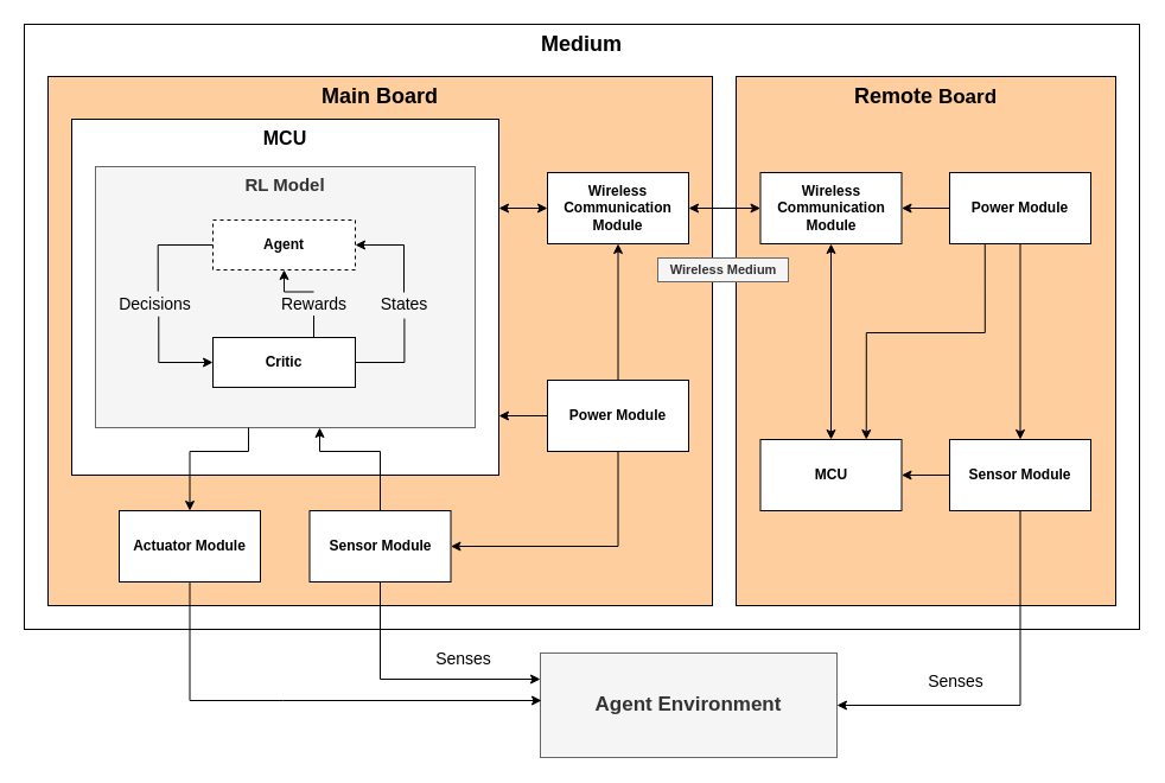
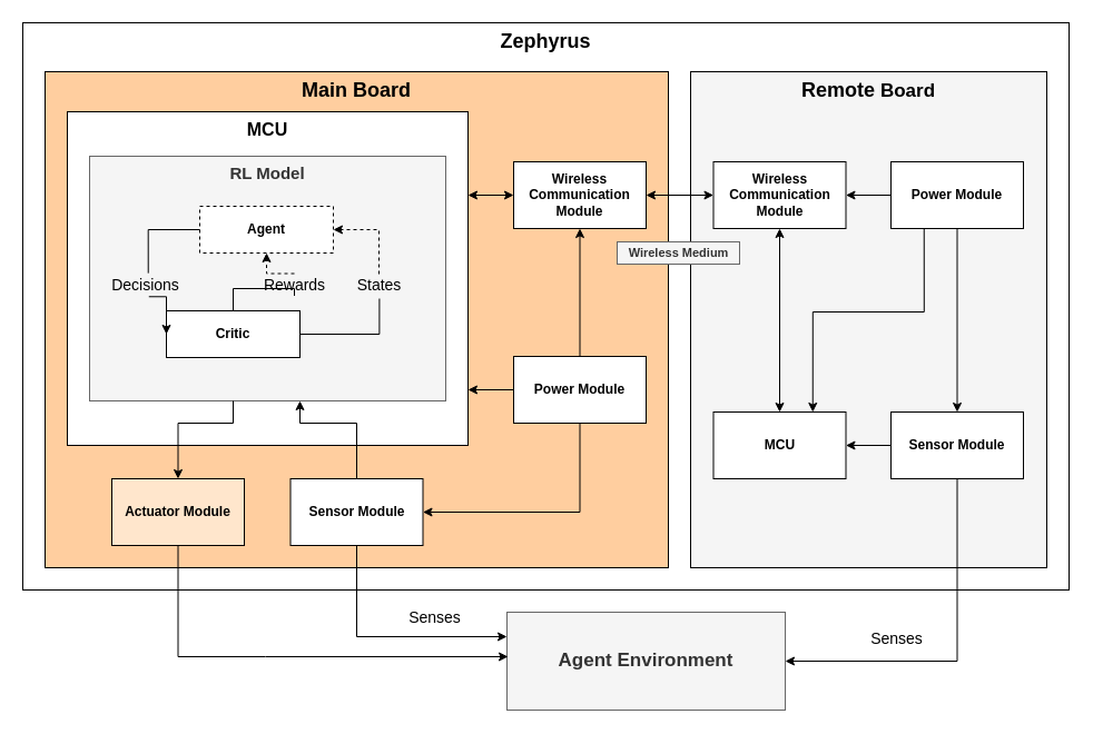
- <mxCell id="2" value="&lt;b style=&quot;white-space: normal ; font-size: 18px&quot;&gt;Medium&lt;/b&gt;" style="rounded=0;whiteSpace=wrap;html=1;verticalAlign=top;" vertex="1" parent="1"><mxGeometry x="20" y="20" width="940" height="510" as="geometry" /></mxCell>
+ <mxCell id="2" value="&lt;b style=&quot;white-space: normal ; font-size: 18px&quot;&gt;Zephyrus&lt;/b&gt;" style="rounded=0;whiteSpace=wrap;html=1;verticalAlign=top;" vertex="1" parent="1"><mxGeometry x="20" y="20" width="940" height="510" as="geometry" /></mxCell>
- <mxCell id="17" style="edgeStyle=orthogonalEdgeStyle;rounded=0;orthogonalLoop=1;jettySize=auto;html=1;entryX=1;entryY=0.5;entryDx=0;entryDy=0;" edge="1" parent="1" source="18" target="16"><mxGeometry relative="1" as="geometry"><Array as="points"><mxPoint x="340" y="206" /></Array></mxGeometry></mxCell>
+ <mxCell id="17" style="edgeStyle=orthogonalEdgeStyle;rounded=0;orthogonalLoop=1;jettySize=auto;html=1;entryX=1;entryY=0.5;entryDx=0;entryDy=0;dashed=1;" edge="1" parent="1" source="18" target="16"><mxGeometry relative="1" as="geometry"><Array as="points"><mxPoint x="340" y="206" /></Array></mxGeometry></mxCell>
- <mxCell id="12" style="edgeStyle=orthogonalEdgeStyle;rounded=0;orthogonalLoop=1;jettySize=auto;html=1;exitX=0.5;exitY=0;exitDx=0;exitDy=0;entryX=0.5;entryY=1;entryDx=0;entryDy=0;startArrow=none;startFill=0;" edge="1" parent="1" source="19" target="16"><mxGeometry relative="1" as="geometry" /></mxCell>
+ <mxCell id="12" style="edgeStyle=orthogonalEdgeStyle;rounded=0;orthogonalLoop=1;jettySize=auto;html=1;exitX=0.5;exitY=0;exitDx=0;exitDy=0;entryX=0.5;entryY=1;entryDx=0;entryDy=0;startArrow=none;startFill=0;dashed=1;" edge="1" parent="1" source="19" target="16"><mxGeometry relative="1" as="geometry" /></mxCell>
- <mxCell id="3" value="&lt;b style=&quot;color: rgb(0 , 0 , 0) ; font-size: 18px ; white-space: normal&quot;&gt;Remote&amp;nbsp;&lt;/b&gt;&lt;b style=&quot;color: rgb(0 , 0 , 0) ; white-space: normal ; font-size: 17px&quot;&gt;Board&lt;/b&gt;" style="rounded=0;whiteSpace=wrap;html=1;fillColor=#ffce9f;strokeColor=#000000;fontColor=#333333;verticalAlign=top;" vertex="1" parent="1"><mxGeometry x="620" y="64" width="320" height="446" as="geometry" /></mxCell>
+ <mxCell id="3" value="&lt;b style=&quot;color: rgb(0 , 0 , 0) ; font-size: 18px ; white-space: normal&quot;&gt;Remote&amp;nbsp;&lt;/b&gt;&lt;b style=&quot;color: rgb(0 , 0 , 0) ; white-space: normal ; font-size: 17px&quot;&gt;Board&lt;/b&gt;" style="rounded=0;whiteSpace=wrap;html=1;fillColor=#f5f5f5;strokeColor=#000000;fontColor=#333333;verticalAlign=top;" vertex="1" parent="1"><mxGeometry x="620" y="64" width="320" height="446" as="geometry" /></mxCell>
- <mxCell id="14" value="&lt;b&gt;Critic&lt;/b&gt;" style="rounded=0;whiteSpace=wrap;html=1;" vertex="1" parent="1"><mxGeometry x="179" y="284" width="120" height="42" as="geometry" /></mxCell>
+ <mxCell id="14" value="&lt;b&gt;Critic&lt;/b&gt;" style="rounded=0;whiteSpace=wrap;html=1;" vertex="1" parent="1"><mxGeometry x="149" y="279" width="120" height="42" as="geometry" /></mxCell>
- <mxCell id="25" value="&lt;b&gt;Actuator Module&lt;/b&gt;" style="rounded=0;whiteSpace=wrap;html=1;" vertex="1" parent="1"><mxGeometry x="100" y="430" width="119" height="60" as="geometry" /></mxCell>
+ <mxCell id="25" value="&lt;b&gt;Actuator Module&lt;/b&gt;" style="rounded=0;whiteSpace=wrap;html=1;fillColor=#ffe6cc;" vertex="1" parent="1"><mxGeometry x="100" y="430" width="119" height="60" as="geometry" /></mxCell>
